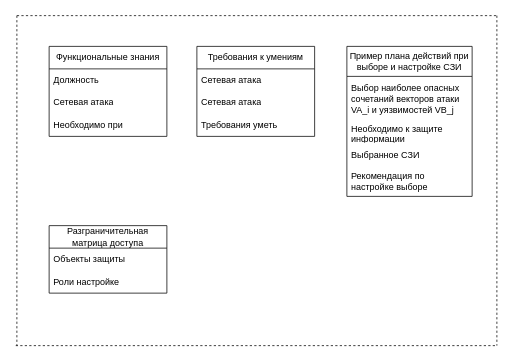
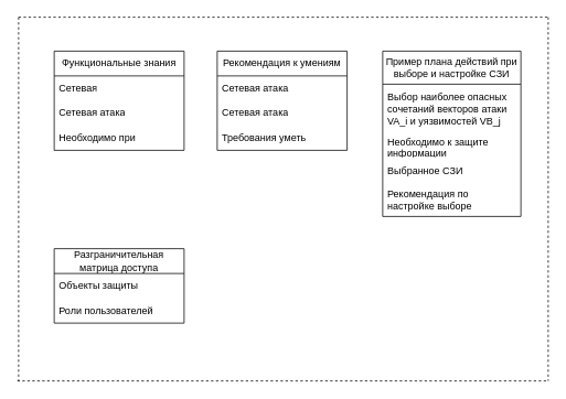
- <mxCell id="18" value="Требования к умениям" style="swimlane;fontStyle=0;childLayout=stackLayout;horizontal=1;startSize=30;horizontalStack=0;resizeParent=1;resizeParentMax=0;resizeLast=0;collapsible=1;marginBottom=0;whiteSpace=wrap;html=1;" vertex="1" parent="1"><mxGeometry x="262" y="61" width="157" height="120" as="geometry" /></mxCell>
+ <mxCell id="18" value="Рекомендация к умениям" style="swimlane;fontStyle=0;childLayout=stackLayout;horizontal=1;startSize=30;horizontalStack=0;resizeParent=1;resizeParentMax=0;resizeLast=0;collapsible=1;marginBottom=0;whiteSpace=wrap;html=1;" vertex="1" parent="1"><mxGeometry x="262" y="61" width="157" height="120" as="geometry" /></mxCell>
- <mxCell id="7" value="Должность" style="text;strokeColor=none;fillColor=none;align=left;verticalAlign=middle;spacingLeft=4;spacingRight=4;overflow=hidden;points=[[0,0.5],[1,0.5]];portConstraint=eastwest;rotatable=0;whiteSpace=wrap;html=1;" vertex="1" parent="6"><mxGeometry y="30" width="157" height="30" as="geometry" /></mxCell>
+ <mxCell id="7" value="Сетевая" style="text;strokeColor=none;fillColor=none;align=left;verticalAlign=middle;spacingLeft=4;spacingRight=4;overflow=hidden;points=[[0,0.5],[1,0.5]];portConstraint=eastwest;rotatable=0;whiteSpace=wrap;html=1;" vertex="1" parent="6"><mxGeometry y="30" width="157" height="30" as="geometry" /></mxCell>
- <mxCell id="17" value="Роли настройке" style="text;strokeColor=none;fillColor=none;align=left;verticalAlign=middle;spacingLeft=4;spacingRight=4;overflow=hidden;points=[[0,0.5],[1,0.5]];portConstraint=eastwest;rotatable=0;whiteSpace=wrap;html=1;" vertex="1" parent="15"><mxGeometry y="60" width="157" height="30" as="geometry" /></mxCell>
+ <mxCell id="17" value="Роли пользователей" style="text;strokeColor=none;fillColor=none;align=left;verticalAlign=middle;spacingLeft=4;spacingRight=4;overflow=hidden;points=[[0,0.5],[1,0.5]];portConstraint=eastwest;rotatable=0;whiteSpace=wrap;html=1;" vertex="1" parent="15"><mxGeometry y="60" width="157" height="30" as="geometry" /></mxCell>
